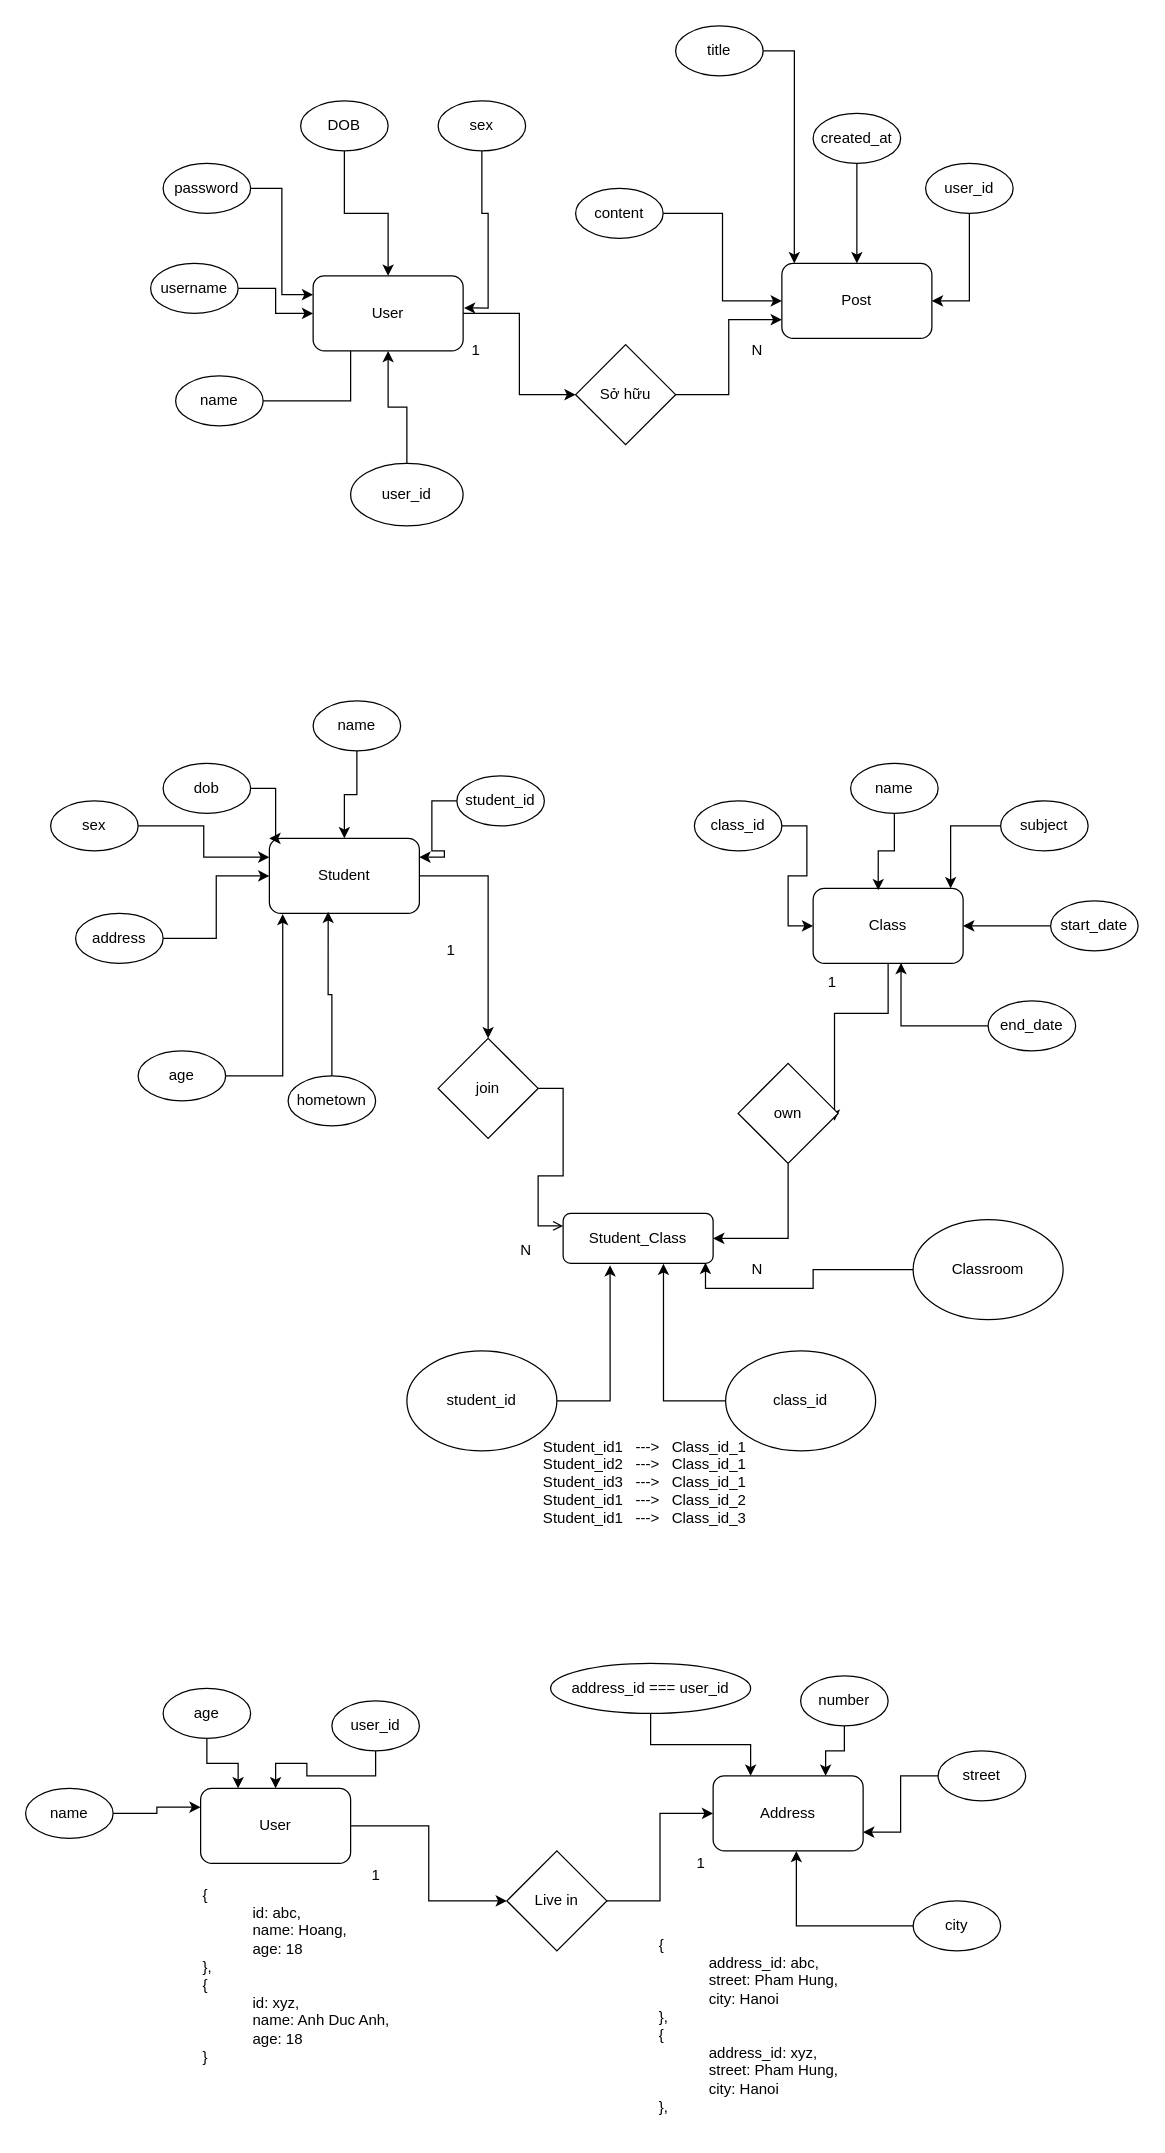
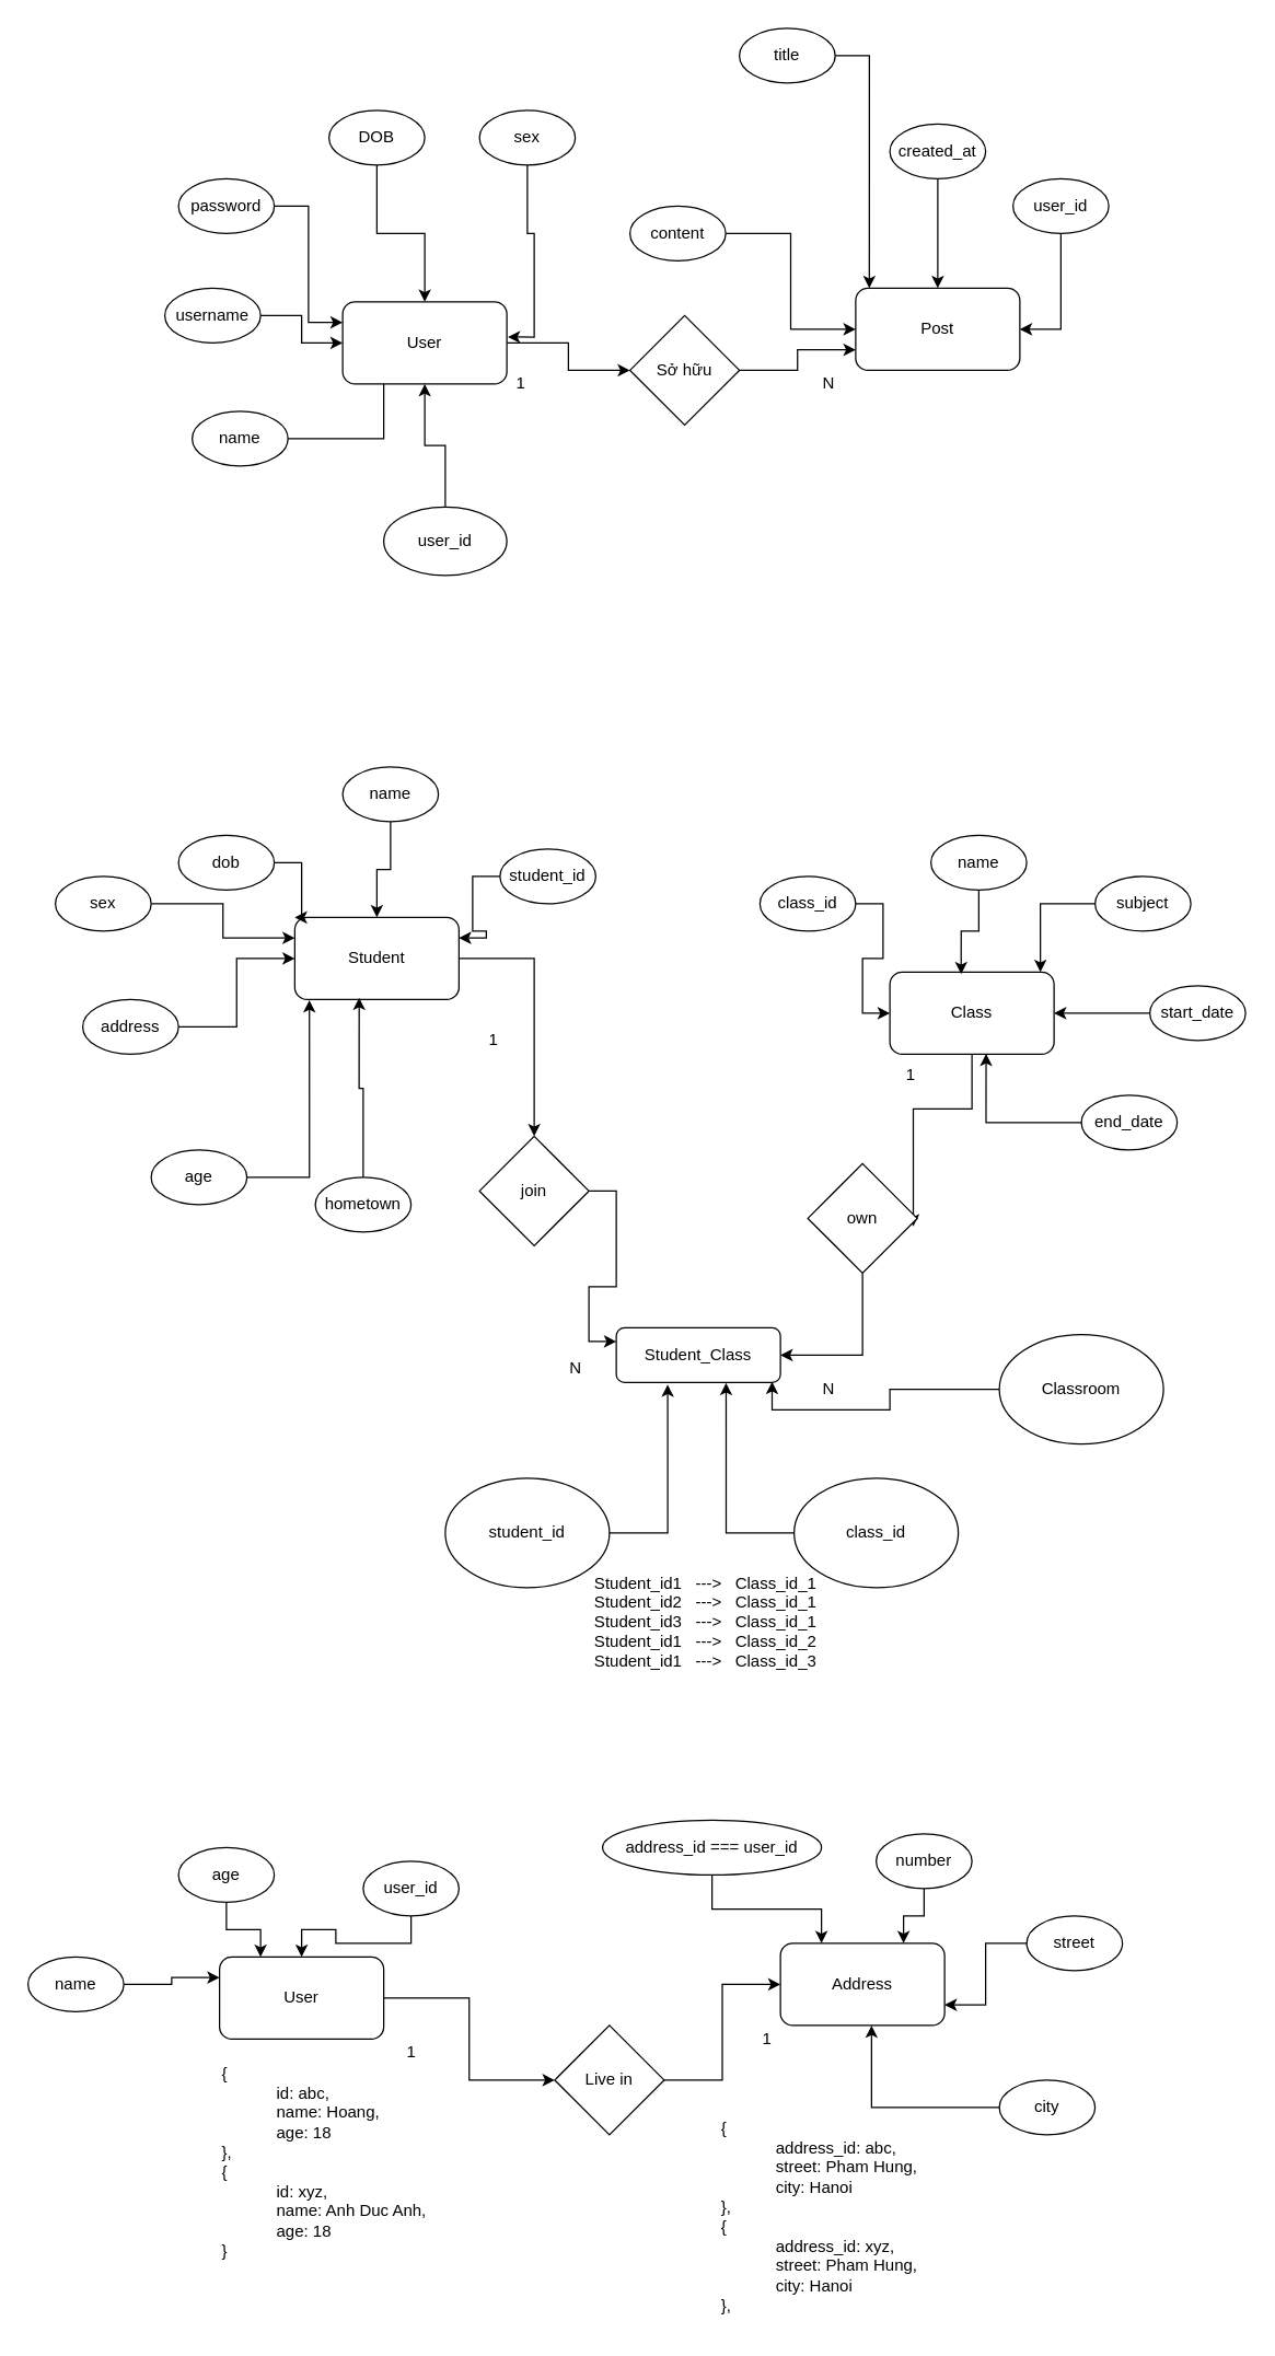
- <mxCell id="26" value="Sở hữu" style="rhombus;whiteSpace=wrap;html=1;" vertex="1" parent="1"><mxGeometry x="460" y="275" width="80" height="80" as="geometry" /></mxCell>
+ <mxCell id="26" value="Sở hữu" style="rhombus;whiteSpace=wrap;html=1;" vertex="1" parent="1"><mxGeometry x="460" y="230" width="80" height="80" as="geometry" /></mxCell>
- <mxCell id="58" style="edgeStyle=orthogonalEdgeStyle;rounded=0;orthogonalLoop=1;jettySize=auto;html=1;entryX=0;entryY=0.25;entryDx=0;entryDy=0;endArrow=open;" edge="1" parent="1" source="59" target="57"><mxGeometry relative="1" as="geometry" /></mxCell>
+ <mxCell id="58" style="edgeStyle=orthogonalEdgeStyle;rounded=0;orthogonalLoop=1;jettySize=auto;html=1;entryX=0;entryY=0.25;entryDx=0;entryDy=0;" edge="1" parent="1" source="59" target="57"><mxGeometry relative="1" as="geometry" /></mxCell>
